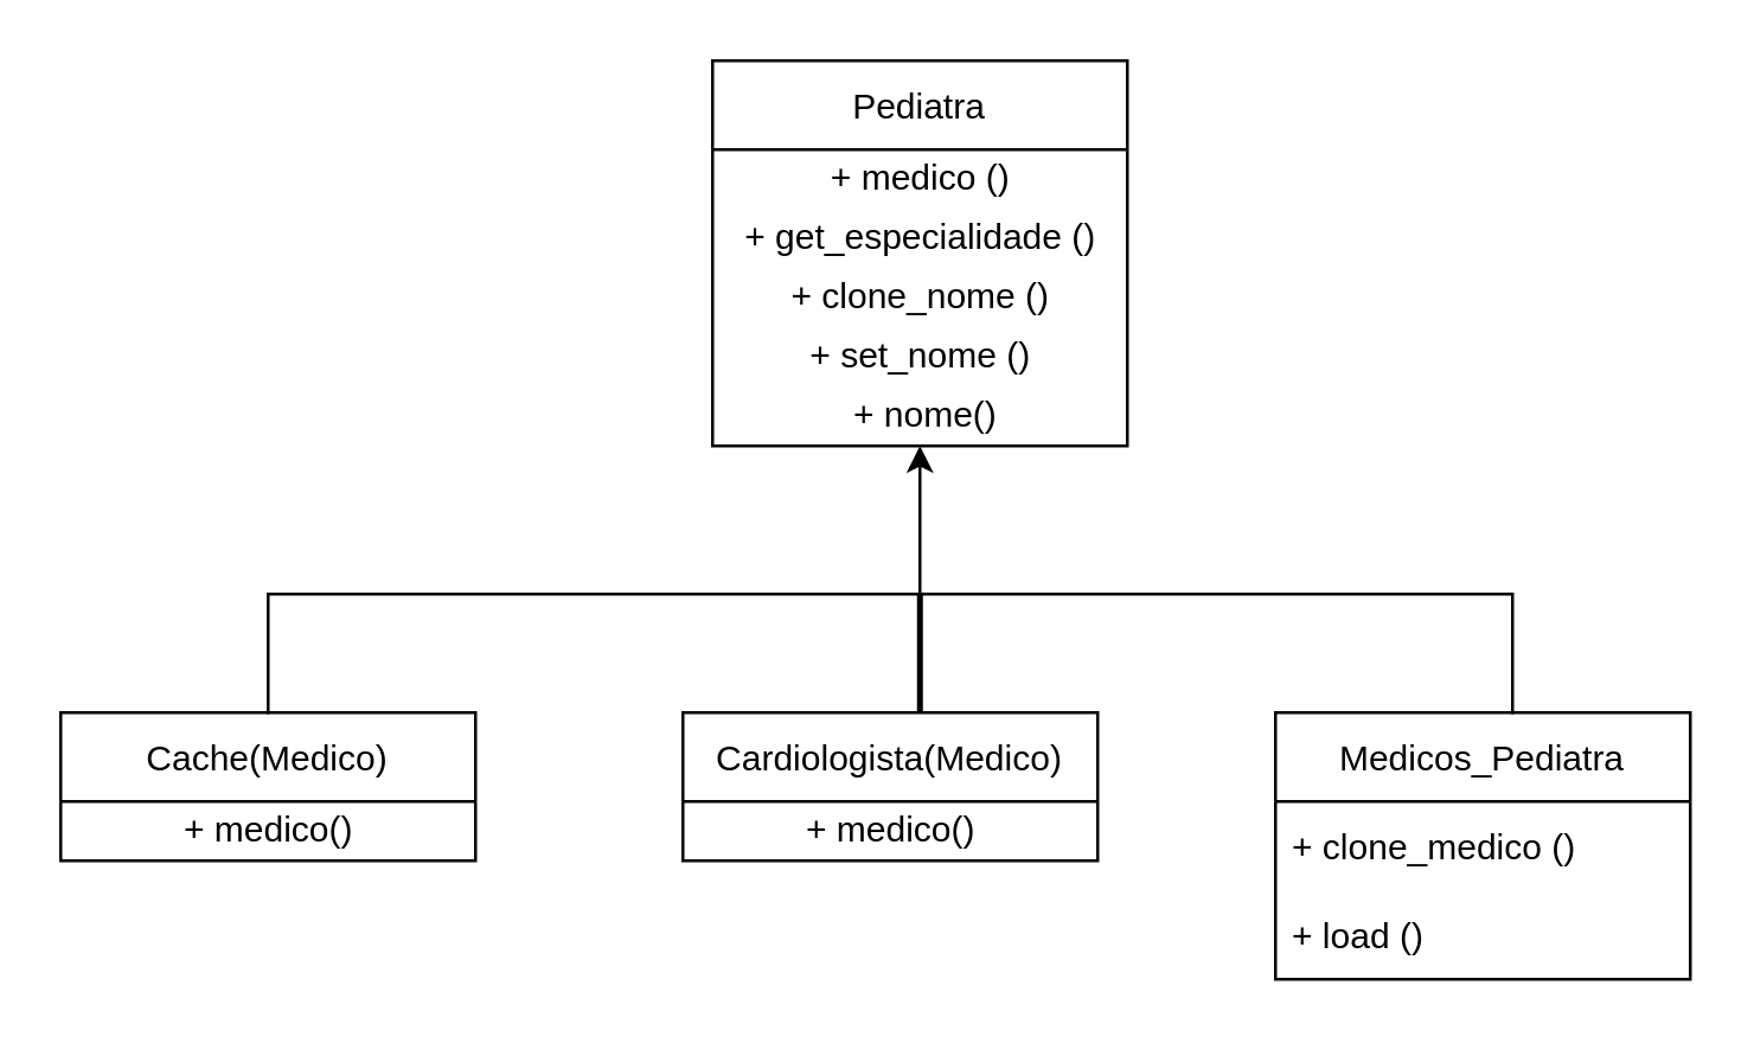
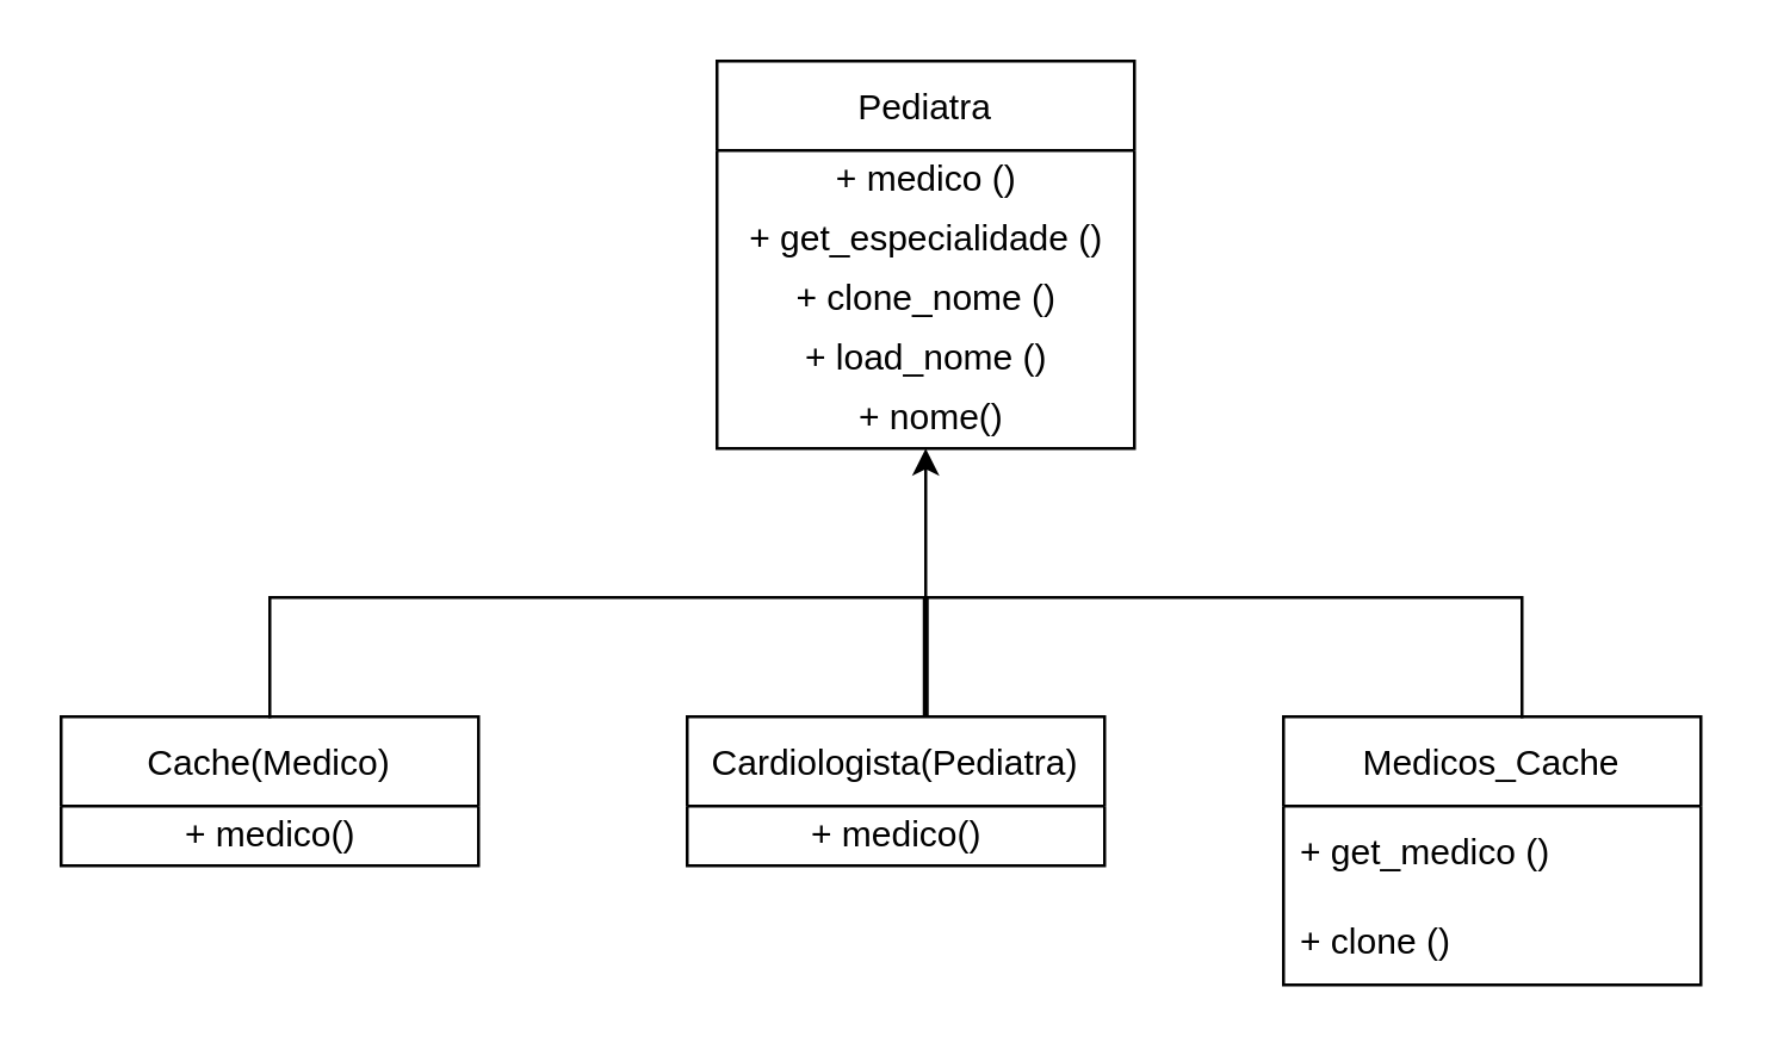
- <mxCell id="10" value="+ set_nome ()" style="text;html=1;align=center;verticalAlign=middle;resizable=0;points=[];autosize=1;strokeColor=none;fillColor=none;" vertex="1" parent="6"><mxGeometry y="90" width="140" height="20" as="geometry" /></mxCell>
+ <mxCell id="10" value="+ load_nome ()" style="text;html=1;align=center;verticalAlign=middle;resizable=0;points=[];autosize=1;strokeColor=none;fillColor=none;" vertex="1" parent="6"><mxGeometry y="90" width="140" height="20" as="geometry" /></mxCell>
- <mxCell id="4" value="Cardiologista(Medico)" style="swimlane;fontStyle=0;childLayout=stackLayout;horizontal=1;startSize=30;horizontalStack=0;resizeParent=1;resizeParentMax=0;resizeLast=0;collapsible=1;marginBottom=0;" parent="1" vertex="1"><mxGeometry x="230" y="240" width="140" height="50" as="geometry" /></mxCell>
+ <mxCell id="4" value="Cardiologista(Pediatra)" style="swimlane;fontStyle=0;childLayout=stackLayout;horizontal=1;startSize=30;horizontalStack=0;resizeParent=1;resizeParentMax=0;resizeLast=0;collapsible=1;marginBottom=0;" parent="1" vertex="1"><mxGeometry x="230" y="240" width="140" height="50" as="geometry" /></mxCell>
- <mxCell id="12" value="Medicos_Pediatra" style="swimlane;fontStyle=0;childLayout=stackLayout;horizontal=1;startSize=30;horizontalStack=0;resizeParent=1;resizeParentMax=0;resizeLast=0;collapsible=1;marginBottom=0;" vertex="1" parent="1"><mxGeometry x="430" y="240" width="140" height="90" as="geometry" /></mxCell>
+ <mxCell id="12" value="Medicos_Cache" style="swimlane;fontStyle=0;childLayout=stackLayout;horizontal=1;startSize=30;horizontalStack=0;resizeParent=1;resizeParentMax=0;resizeLast=0;collapsible=1;marginBottom=0;" vertex="1" parent="1"><mxGeometry x="430" y="240" width="140" height="90" as="geometry" /></mxCell>
- <mxCell id="13" value="+ clone_medico ()" style="text;strokeColor=none;fillColor=none;align=left;verticalAlign=middle;spacingLeft=4;spacingRight=4;overflow=hidden;points=[[0,0.5],[1,0.5]];portConstraint=eastwest;rotatable=0;" vertex="1" parent="12"><mxGeometry y="30" width="140" height="30" as="geometry" /></mxCell>
+ <mxCell id="13" value="+ get_medico ()" style="text;strokeColor=none;fillColor=none;align=left;verticalAlign=middle;spacingLeft=4;spacingRight=4;overflow=hidden;points=[[0,0.5],[1,0.5]];portConstraint=eastwest;rotatable=0;" vertex="1" parent="12"><mxGeometry y="30" width="140" height="30" as="geometry" /></mxCell>
- <mxCell id="14" value="+ load ()" style="text;strokeColor=none;fillColor=none;align=left;verticalAlign=middle;spacingLeft=4;spacingRight=4;overflow=hidden;points=[[0,0.5],[1,0.5]];portConstraint=eastwest;rotatable=0;" vertex="1" parent="12"><mxGeometry y="60" width="140" height="30" as="geometry" /></mxCell>
+ <mxCell id="14" value="+ clone ()" style="text;strokeColor=none;fillColor=none;align=left;verticalAlign=middle;spacingLeft=4;spacingRight=4;overflow=hidden;points=[[0,0.5],[1,0.5]];portConstraint=eastwest;rotatable=0;" vertex="1" parent="12"><mxGeometry y="60" width="140" height="30" as="geometry" /></mxCell>
